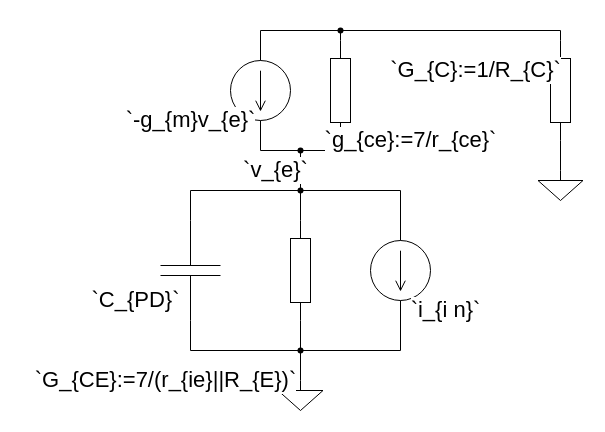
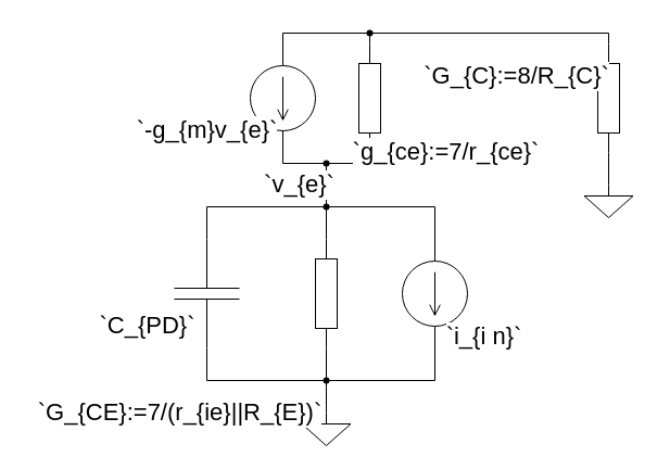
- <mxCell id="33" value="`G_{C}:=1/R_{C}`" style="text;html=1;align=center;verticalAlign=middle;resizable=0;points=[];autosize=1;strokeColor=none;fillColor=none;fontFamily=Helvetica;fontSize=22;fontColor=default;labelBackgroundColor=default;" parent="1" vertex="1"><mxGeometry x="380" y="50" width="190" height="40" as="geometry" /></mxCell>
+ <mxCell id="33" value="`G_{C}:=8/R_{C}`" style="text;html=1;align=center;verticalAlign=middle;resizable=0;points=[];autosize=1;strokeColor=none;fillColor=none;fontFamily=Helvetica;fontSize=22;fontColor=default;labelBackgroundColor=default;" parent="1" vertex="1"><mxGeometry x="380" y="50" width="190" height="40" as="geometry" /></mxCell>
